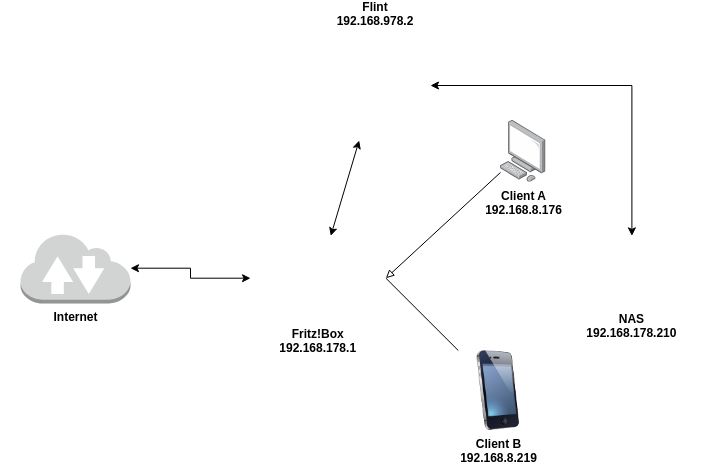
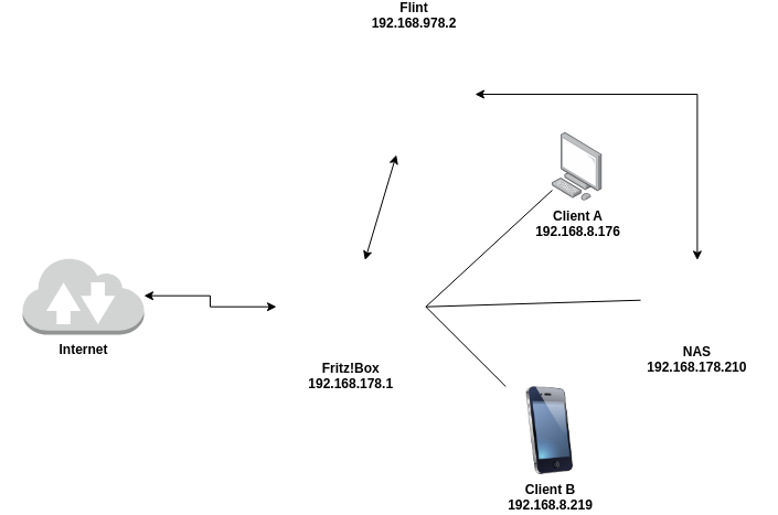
- <mxCell id="5" style="rounded=0;orthogonalLoop=1;jettySize=auto;html=1;entryX=1;entryY=0.5;entryDx=0;entryDy=0;endArrow=block;endFill=0;" edge="1" parent="1" source="6" target="11"><mxGeometry relative="1" as="geometry" /></mxCell>
+ <mxCell id="5" style="rounded=0;orthogonalLoop=1;jettySize=auto;html=1;entryX=1;entryY=0.5;entryDx=0;entryDy=0;endArrow=none;endFill=0;" edge="1" parent="1" source="6" target="11"><mxGeometry relative="1" as="geometry" /></mxCell>
+ <mxCell id="12" style="rounded=0;orthogonalLoop=1;jettySize=auto;html=1;entryX=1;entryY=0.5;entryDx=0;entryDy=0;endArrow=none;endFill=0;" edge="1" parent="1" source="13" target="11"><mxGeometry relative="1" as="geometry" /></mxCell>
